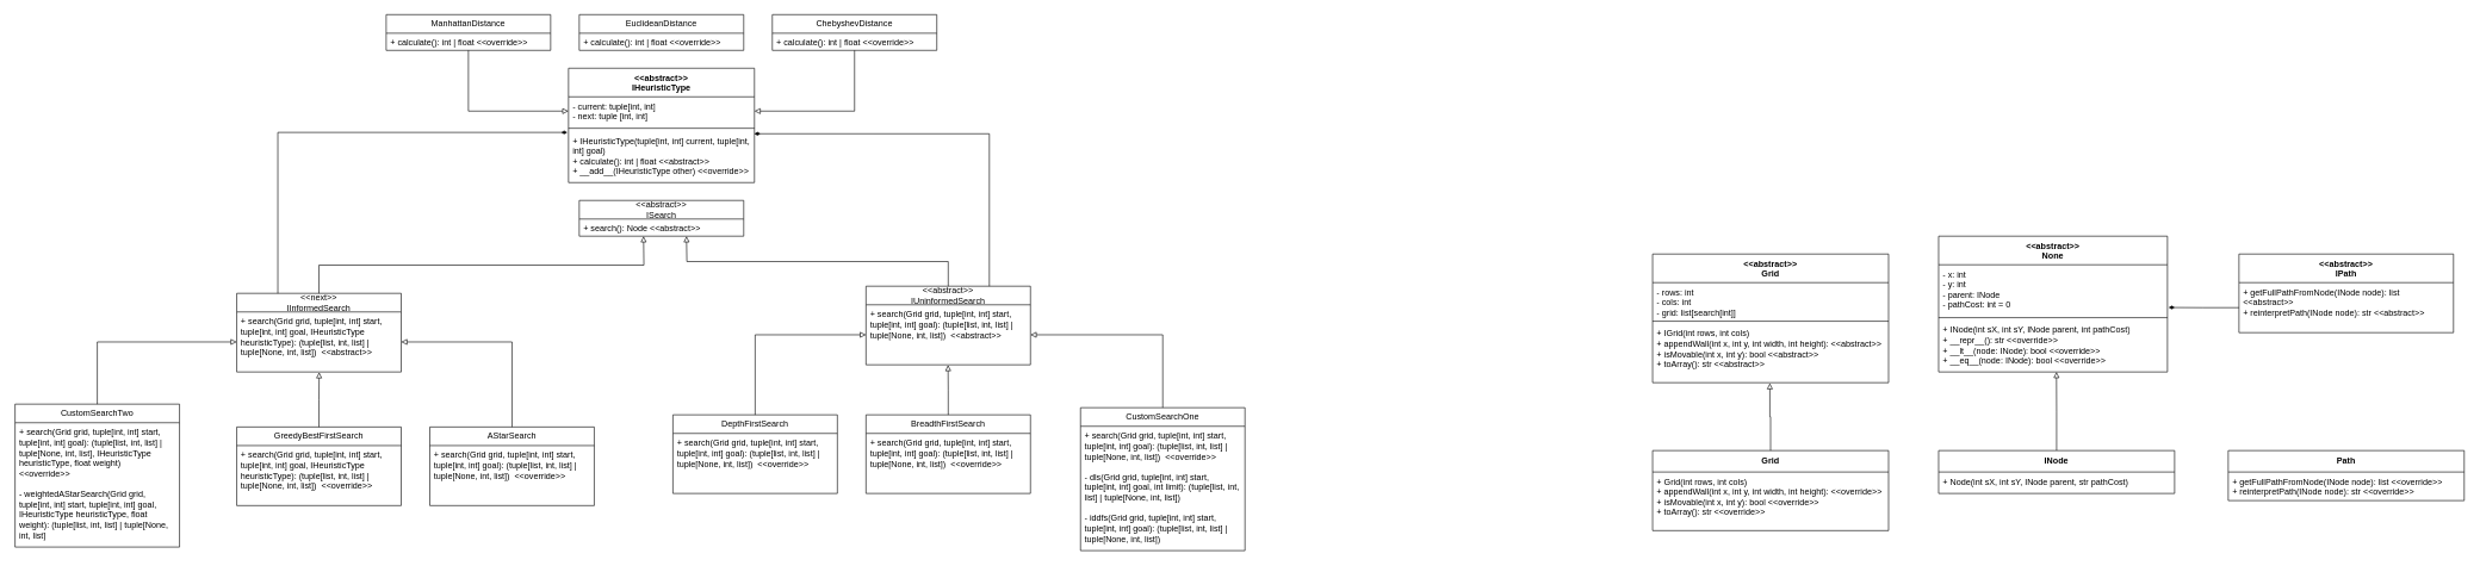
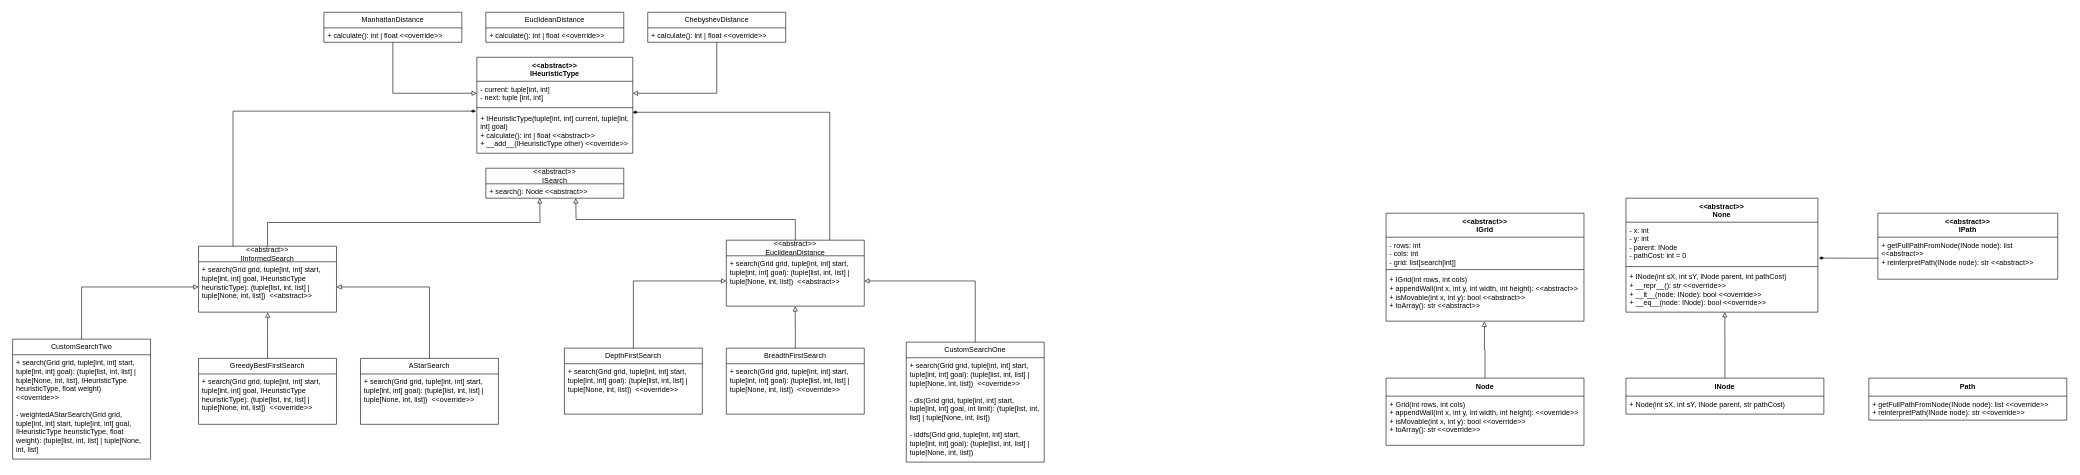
- <mxCell id="42" value="&amp;lt;&amp;lt;abstract&amp;gt;&amp;gt;&lt;div&gt;Grid&lt;/div&gt;" style="swimlane;fontStyle=1;align=center;verticalAlign=top;childLayout=stackLayout;horizontal=1;startSize=40;horizontalStack=0;resizeParent=1;resizeParentMax=0;resizeLast=0;collapsible=1;marginBottom=0;whiteSpace=wrap;html=1;" vertex="1" parent="1"><mxGeometry x="2310" y="355" width="330" height="180" as="geometry" /></mxCell>
+ <mxCell id="42" value="&amp;lt;&amp;lt;abstract&amp;gt;&amp;gt;&lt;div&gt;IGrid&lt;/div&gt;" style="swimlane;fontStyle=1;align=center;verticalAlign=top;childLayout=stackLayout;horizontal=1;startSize=40;horizontalStack=0;resizeParent=1;resizeParentMax=0;resizeLast=0;collapsible=1;marginBottom=0;whiteSpace=wrap;html=1;" vertex="1" parent="1"><mxGeometry x="2310" y="355" width="330" height="180" as="geometry" /></mxCell>
- <mxCell id="8" value="&lt;div&gt;&amp;lt;&amp;lt;abstract&amp;gt;&amp;gt;&lt;/div&gt;&lt;div&gt;IUninformedSearch&lt;/div&gt;" style="swimlane;fontStyle=0;childLayout=stackLayout;horizontal=1;startSize=26;fillColor=none;horizontalStack=0;resizeParent=1;resizeParentMax=0;resizeLast=0;collapsible=1;marginBottom=0;whiteSpace=wrap;html=1;" vertex="1" parent="1"><mxGeometry x="1210" y="400" width="230" height="110" as="geometry" /></mxCell>
+ <mxCell id="8" value="&lt;div&gt;&amp;lt;&amp;lt;abstract&amp;gt;&amp;gt;&lt;/div&gt;&lt;div&gt;EuclideanDistance&lt;/div&gt;" style="swimlane;fontStyle=0;childLayout=stackLayout;horizontal=1;startSize=26;fillColor=none;horizontalStack=0;resizeParent=1;resizeParentMax=0;resizeLast=0;collapsible=1;marginBottom=0;whiteSpace=wrap;html=1;" vertex="1" parent="1"><mxGeometry x="1210" y="400" width="230" height="110" as="geometry" /></mxCell>
- <mxCell id="4" value="&lt;div&gt;&amp;lt;&amp;lt;next&amp;gt;&amp;gt;&lt;/div&gt;IInformedSearch" style="swimlane;fontStyle=0;childLayout=stackLayout;horizontal=1;startSize=26;fillColor=none;horizontalStack=0;resizeParent=1;resizeParentMax=0;resizeLast=0;collapsible=1;marginBottom=0;whiteSpace=wrap;html=1;" vertex="1" parent="1"><mxGeometry x="330" y="410" width="230" height="110" as="geometry" /></mxCell>
+ <mxCell id="4" value="&lt;div&gt;&amp;lt;&amp;lt;abstract&amp;gt;&amp;gt;&lt;/div&gt;IInformedSearch" style="swimlane;fontStyle=0;childLayout=stackLayout;horizontal=1;startSize=26;fillColor=none;horizontalStack=0;resizeParent=1;resizeParentMax=0;resizeLast=0;collapsible=1;marginBottom=0;whiteSpace=wrap;html=1;" vertex="1" parent="1"><mxGeometry x="330" y="410" width="230" height="110" as="geometry" /></mxCell>
- <mxCell id="52" value="Grid" style="swimlane;fontStyle=1;align=center;verticalAlign=top;childLayout=stackLayout;horizontal=1;startSize=30;horizontalStack=0;resizeParent=1;resizeParentMax=0;resizeLast=0;collapsible=1;marginBottom=0;whiteSpace=wrap;html=1;" vertex="1" parent="1"><mxGeometry x="2310" y="630" width="330" height="112" as="geometry" /></mxCell>
+ <mxCell id="52" value="Node" style="swimlane;fontStyle=1;align=center;verticalAlign=top;childLayout=stackLayout;horizontal=1;startSize=30;horizontalStack=0;resizeParent=1;resizeParentMax=0;resizeLast=0;collapsible=1;marginBottom=0;whiteSpace=wrap;html=1;" vertex="1" parent="1"><mxGeometry x="2310" y="630" width="330" height="112" as="geometry" /></mxCell>
